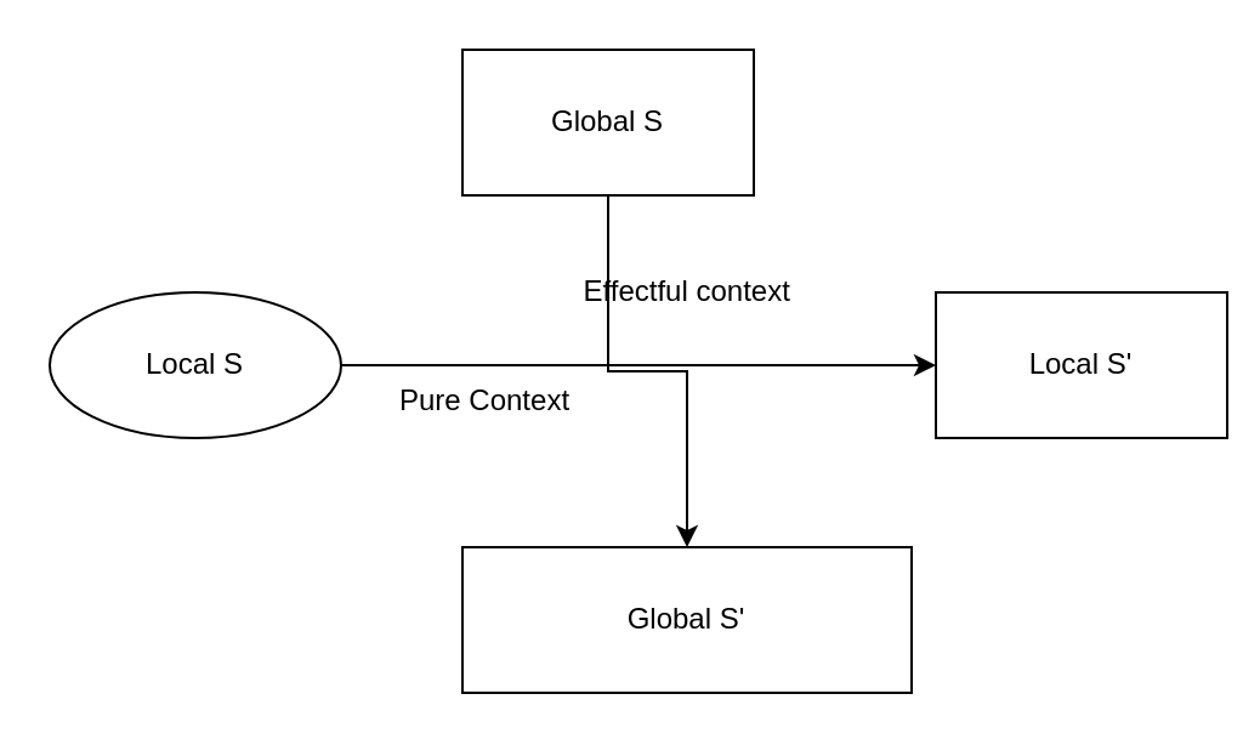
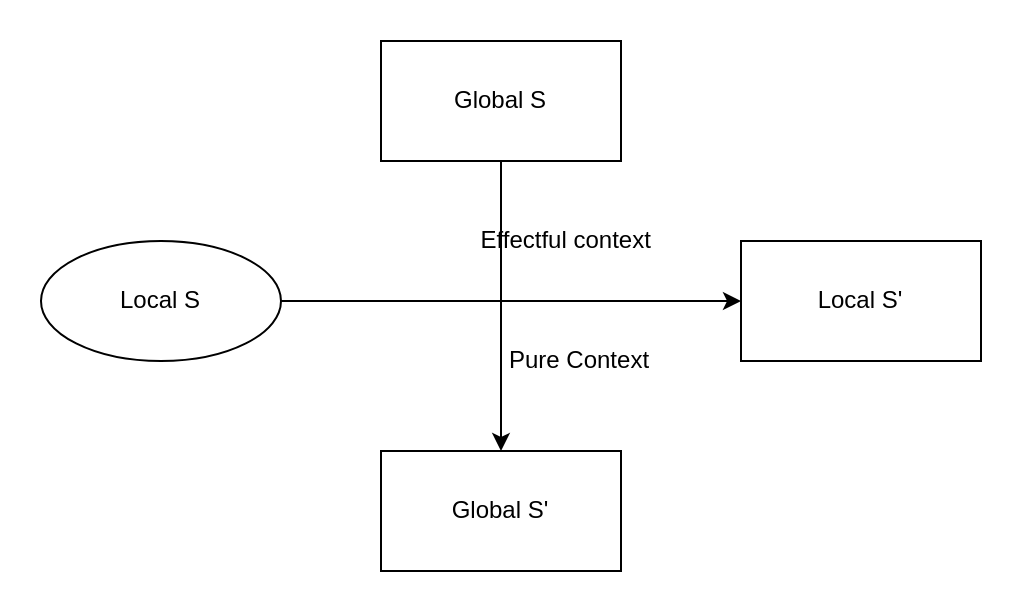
- <mxCell id="4" value="Local S'" style="rounded=0;whiteSpace=wrap;html=1;" vertex="1" parent="1"><mxGeometry x="385" y="120" width="120" height="60" as="geometry" /></mxCell>
+ <mxCell id="4" value="Local S'" style="rounded=0;whiteSpace=wrap;html=1;" vertex="1" parent="1"><mxGeometry x="370" y="120" width="120" height="60" as="geometry" /></mxCell>
- <mxCell id="9" value="Pure Context" style="text;html=1;align=center;verticalAlign=middle;resizable=0;points=[];autosize=1;strokeColor=none;fillColor=none;" vertex="1" parent="1"><mxGeometry x="154" y="150" width="90" height="30" as="geometry" /></mxCell>
+ <mxCell id="9" value="Pure Context" style="text;html=1;align=center;verticalAlign=middle;resizable=0;points=[];autosize=1;strokeColor=none;fillColor=none;" vertex="1" parent="1"><mxGeometry x="244" y="165" width="90" height="30" as="geometry" /></mxCell>
- <mxCell id="7" value="Global S'" style="rounded=0;whiteSpace=wrap;html=1;" vertex="1" parent="1"><mxGeometry x="190" y="225" width="185" height="60" as="geometry" /></mxCell>
+ <mxCell id="7" value="Global S'" style="rounded=0;whiteSpace=wrap;html=1;" vertex="1" parent="1"><mxGeometry x="190" y="225" width="120" height="60" as="geometry" /></mxCell>
